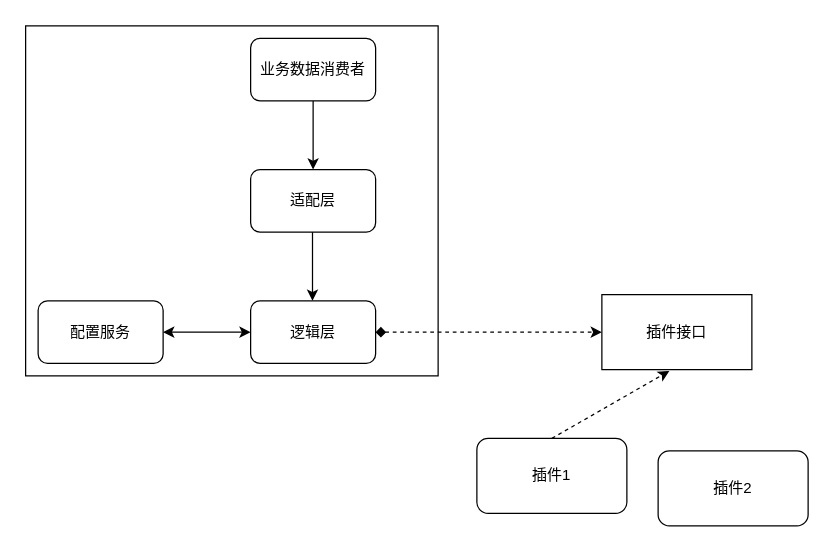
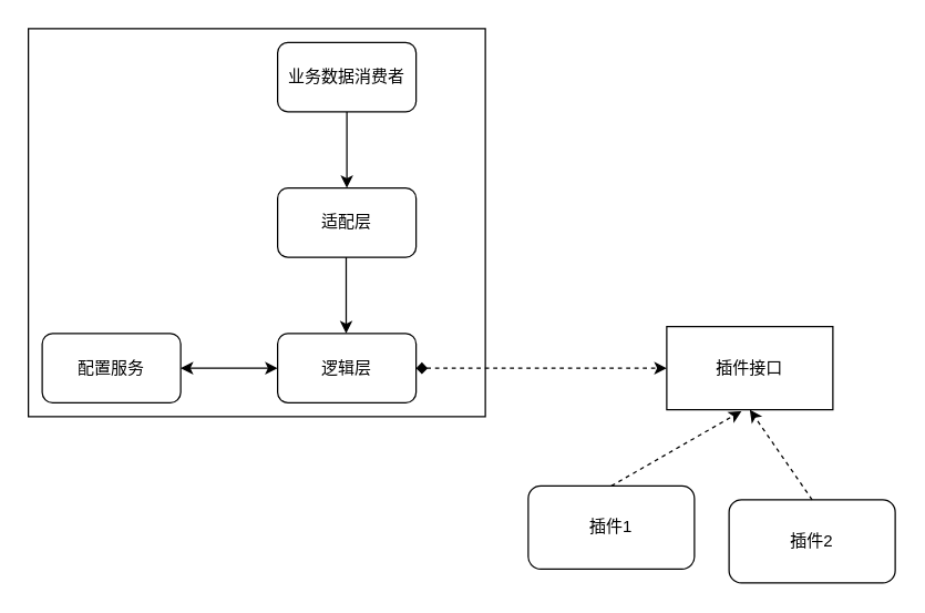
+ <mxCell id="7" value="" style="endArrow=classic;html=1;entryX=0.5;entryY=1;entryDx=0;entryDy=0;exitX=0.5;exitY=0;exitDx=0;exitDy=0;dashed=1;" edge="1" parent="1" source="5" target="3"><mxGeometry width="50" height="50" relative="1" as="geometry"><mxPoint x="411" y="335" as="sourcePoint" /><mxPoint x="515" y="236.02" as="targetPoint" /></mxGeometry></mxCell>
